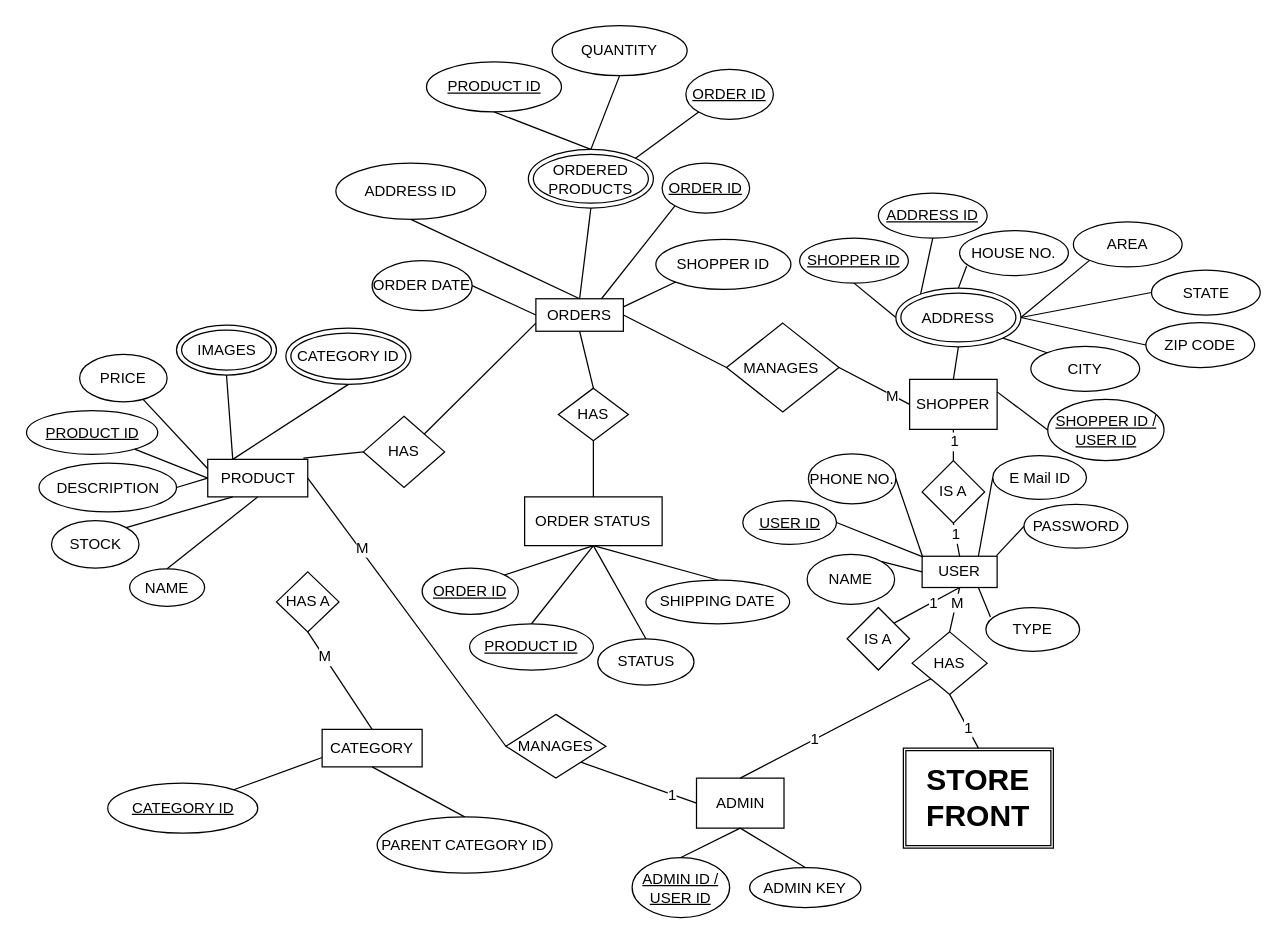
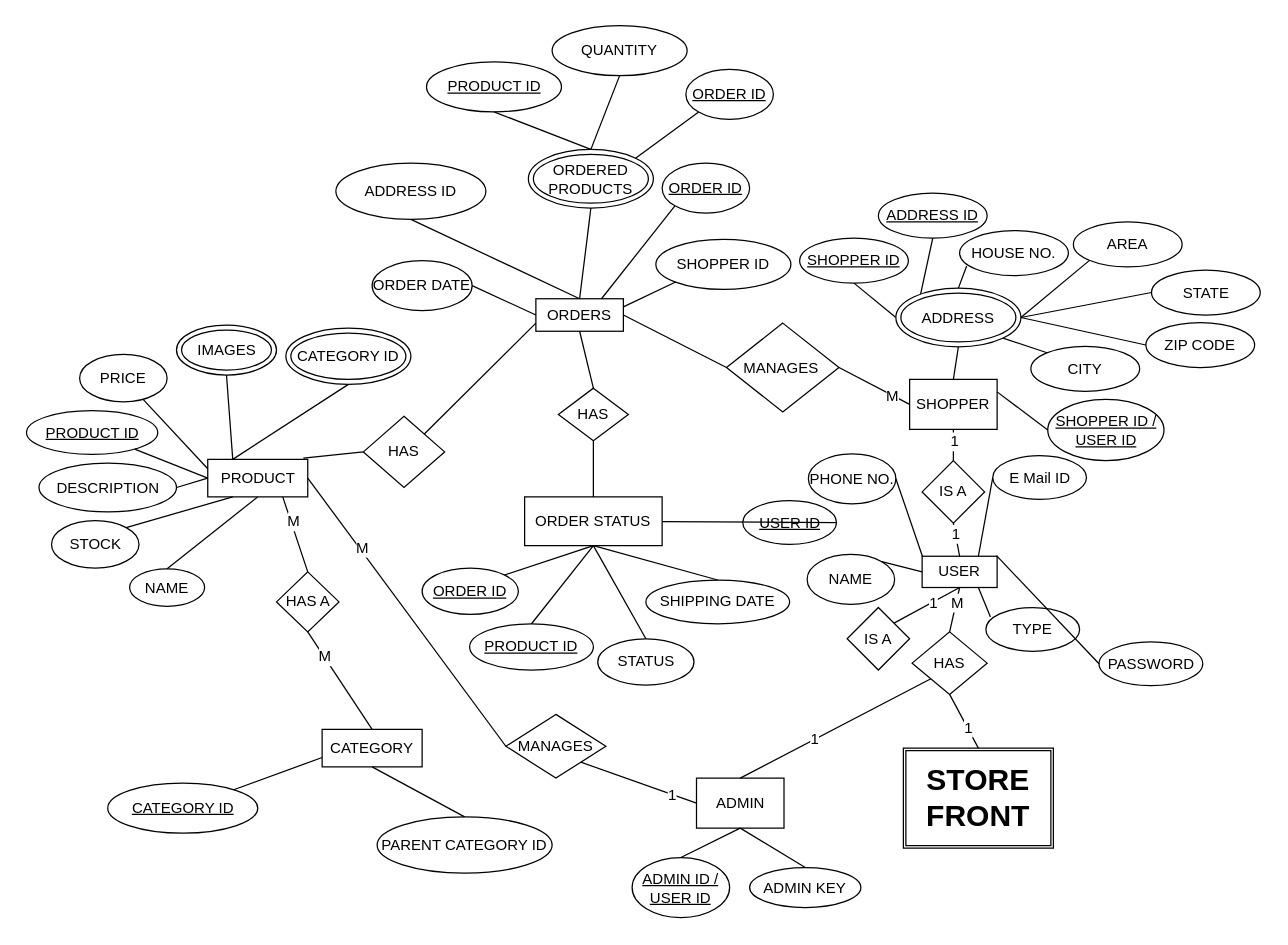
- <mxCell id="71" value="PASSWORD" style="ellipse;whiteSpace=wrap;html=1;" parent="1" vertex="1"><mxGeometry x="818.5" y="403" width="83" height="35" as="geometry" /></mxCell>
+ <mxCell id="71" value="PASSWORD" style="ellipse;whiteSpace=wrap;html=1;" parent="1" vertex="1"><mxGeometry x="878.5" y="513" width="83" height="35" as="geometry" /></mxCell>
+ <mxCell id="69" value="" style="endArrow=none;html=1;exitX=0.75;exitY=1;exitDx=0;exitDy=0;entryX=0.5;entryY=0;entryDx=0;entryDy=0;" parent="1" source="10" target="29" edge="1"><mxGeometry width="50" height="50" relative="1" as="geometry"><mxPoint x="180.5" y="538" as="sourcePoint" /><mxPoint x="250.5" y="638" as="targetPoint" /></mxGeometry></mxCell>
+ <mxCell id="70" value="M" style="text;html=1;resizable=0;points=[];align=center;verticalAlign=middle;labelBackgroundColor=#ffffff;" parent="69" vertex="1" connectable="0"><mxGeometry x="-0.321" y="1" relative="1" as="geometry"><mxPoint as="offset" /></mxGeometry></mxCell>
- <mxCell id="37" value="" style="endArrow=none;html=1;exitX=1;exitY=0.5;exitDx=0;exitDy=0;entryX=0.009;entryY=0.019;entryDx=0;entryDy=0;entryPerimeter=0;" parent="1" source="27" target="2" edge="1"><mxGeometry width="50" height="50" relative="1" as="geometry"><mxPoint x="680.5" y="458" as="sourcePoint" /><mxPoint x="730.5" y="438" as="targetPoint" /></mxGeometry></mxCell>
+ <mxCell id="37" value="" style="endArrow=none;html=1;exitX=1;exitY=0.5;exitDx=0;exitDy=0;" parent="1" source="27" target="109" edge="1"><mxGeometry width="50" height="50" relative="1" as="geometry"><mxPoint x="680.5" y="458" as="sourcePoint" /><mxPoint x="730.5" y="438" as="targetPoint" /></mxGeometry></mxCell>
